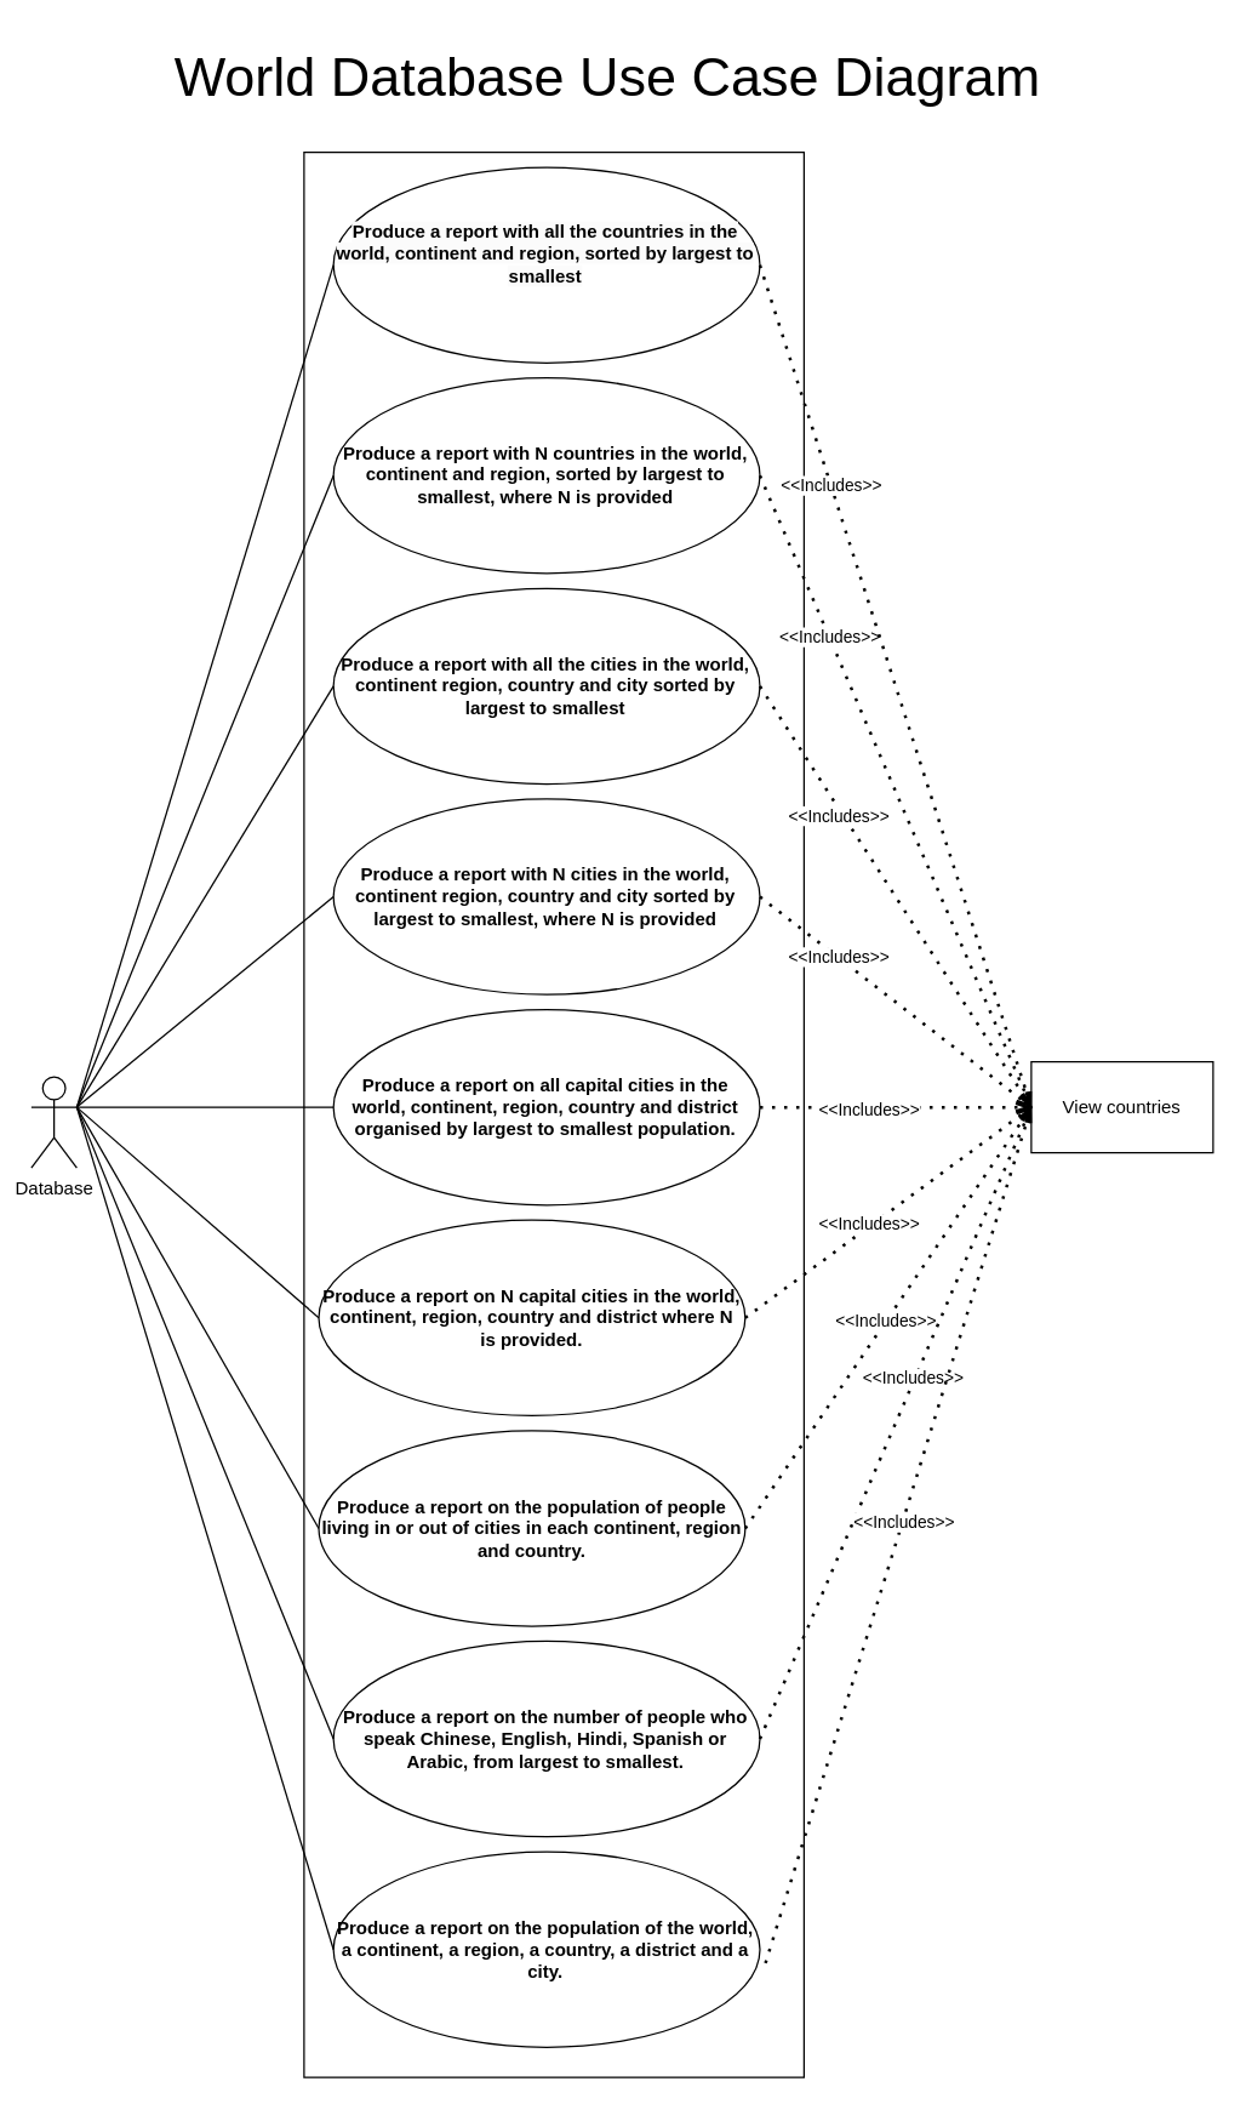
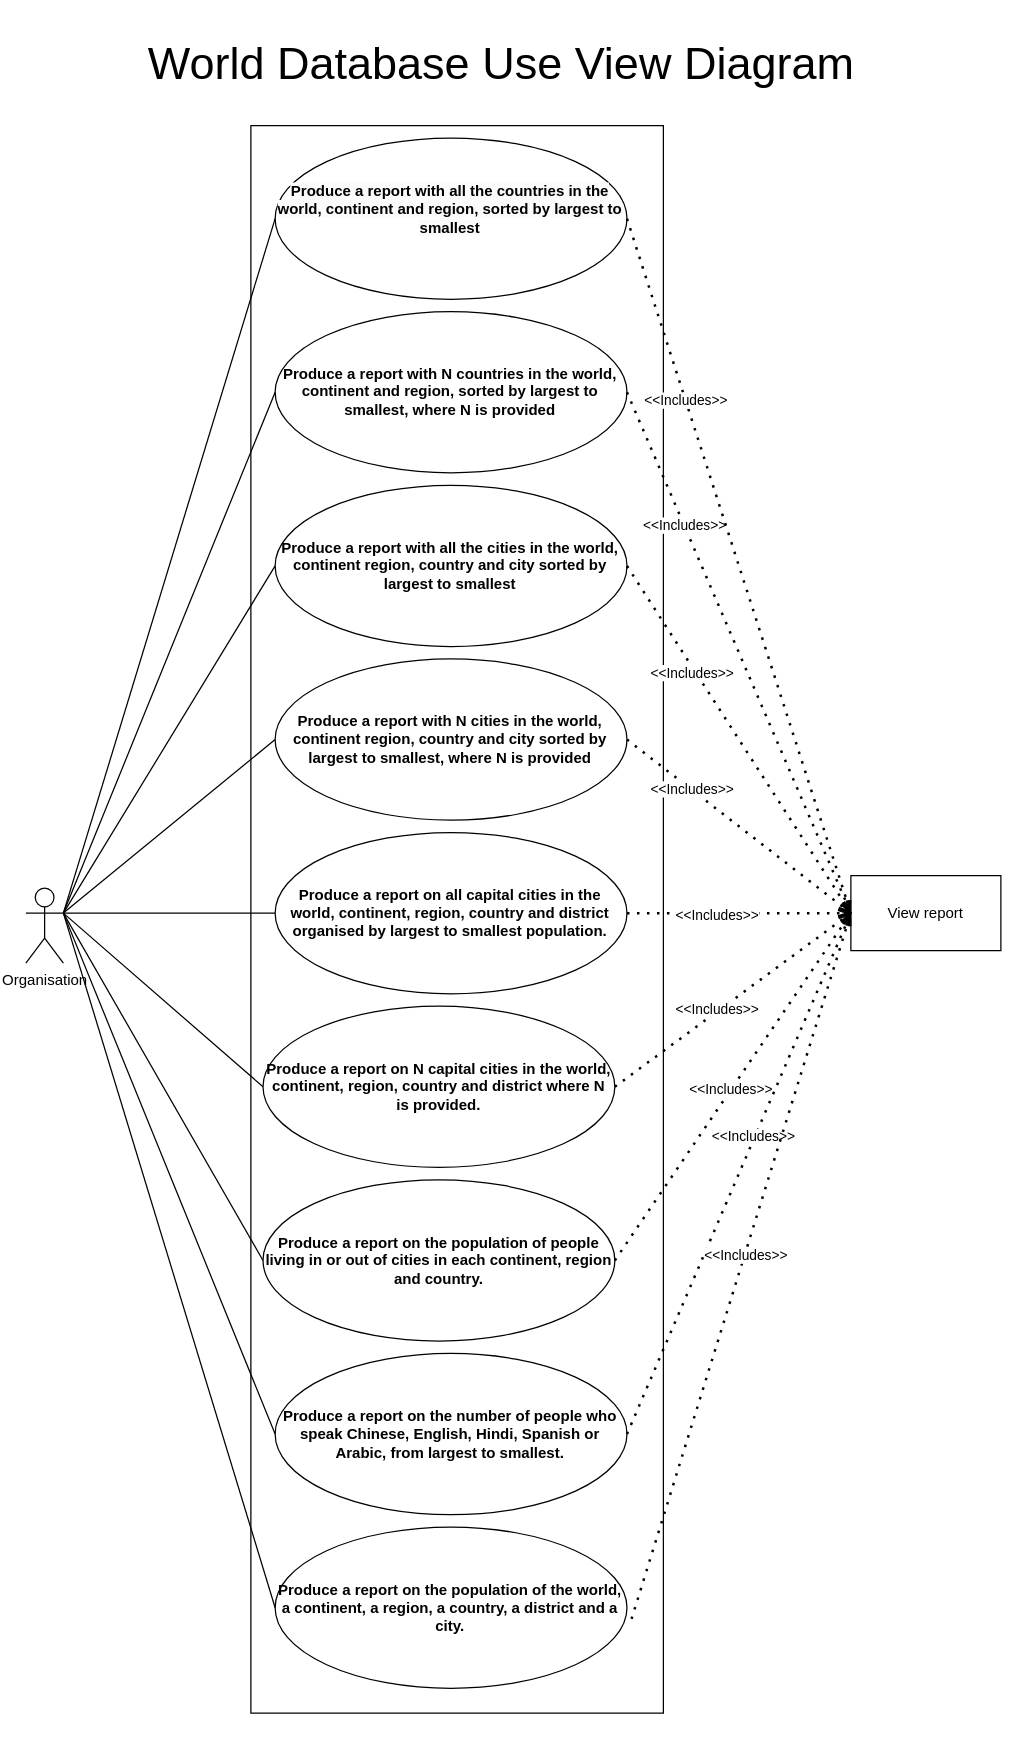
- <mxCell id="3" value="&lt;font style=&quot;font-size: 36px;&quot;&gt;World Database Use Case Diagram&lt;/font&gt;" style="text;html=1;align=center;verticalAlign=middle;resizable=0;points=[];autosize=1;strokeColor=none;fillColor=none;" parent="1" vertex="1"><mxGeometry x="100" y="20" width="600" height="60" as="geometry" /></mxCell>
+ <mxCell id="3" value="&lt;font style=&quot;font-size: 36px;&quot;&gt;World Database Use View Diagram&lt;/font&gt;" style="text;html=1;align=center;verticalAlign=middle;resizable=0;points=[];autosize=1;strokeColor=none;fillColor=none;" parent="1" vertex="1"><mxGeometry x="100" y="20" width="600" height="60" as="geometry" /></mxCell>
- <mxCell id="25" value="View countries" style="rounded=0;whiteSpace=wrap;html=1;" vertex="1" parent="1"><mxGeometry x="680" y="700" width="120" height="60" as="geometry" /></mxCell>
+ <mxCell id="25" value="View report" style="rounded=0;whiteSpace=wrap;html=1;" vertex="1" parent="1"><mxGeometry x="680" y="700" width="120" height="60" as="geometry" /></mxCell>
- <mxCell id="2" value="Database" style="shape=umlActor;verticalLabelPosition=bottom;verticalAlign=top;html=1;outlineConnect=0;" parent="1" vertex="1"><mxGeometry x="20" y="710" width="30" height="60" as="geometry" /></mxCell>
+ <mxCell id="2" value="Organisation" style="shape=umlActor;verticalLabelPosition=bottom;verticalAlign=top;html=1;outlineConnect=0;" parent="1" vertex="1"><mxGeometry x="20" y="710" width="30" height="60" as="geometry" /></mxCell>
